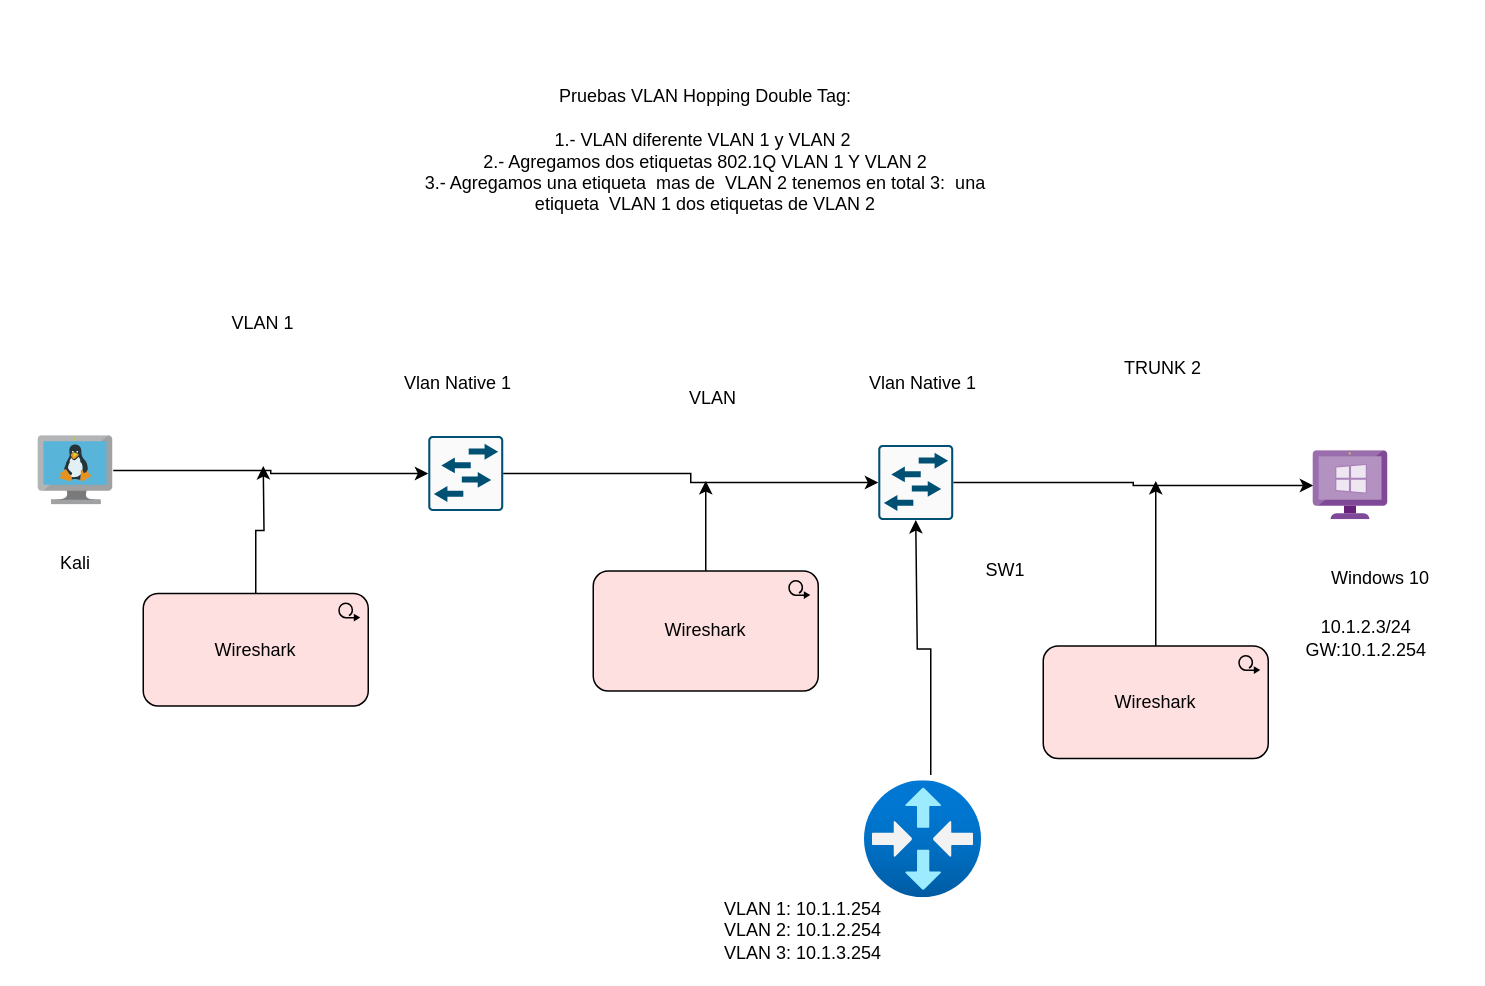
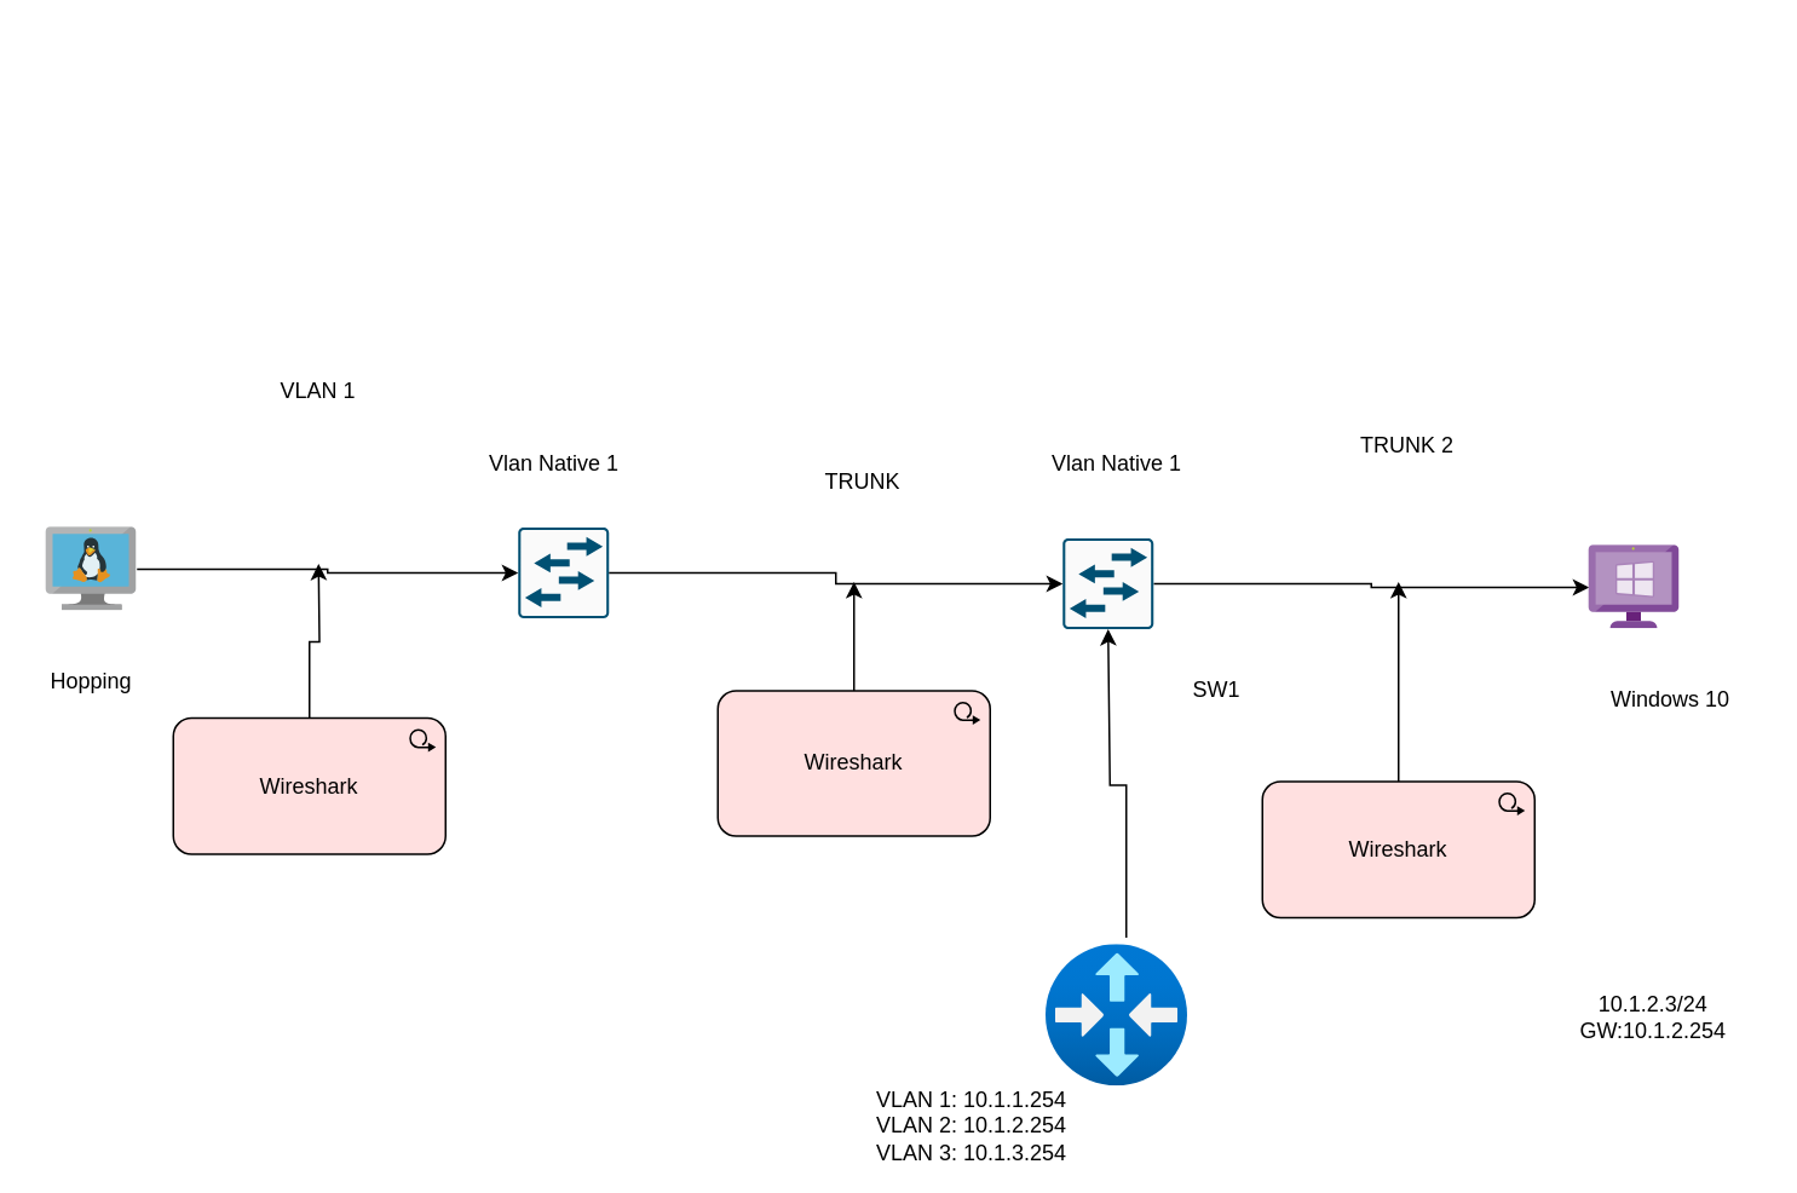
- <mxCell id="16" value="Pruebas VLAN Hopping Double Tag:&lt;br&gt;&lt;br&gt;&lt;div&gt;1.- VLAN diferente VLAN 1 y VLAN 2&amp;nbsp;&lt;/div&gt;&lt;div&gt;2.- Agregamos dos etiquetas 802.1Q VLAN 1 Y VLAN 2&lt;/div&gt;&lt;div&gt;3.- Agregamos una etiqueta&amp;nbsp; mas de&amp;nbsp; VLAN 2 tenemos en total 3:&amp;nbsp; una etiqueta&amp;nbsp; VLAN 1 dos etiquetas de VLAN 2&lt;/div&gt;" style="text;strokeColor=none;align=center;fillColor=none;html=1;verticalAlign=middle;whiteSpace=wrap;rounded=0;" parent="1" vertex="1"><mxGeometry x="280" y="20" width="380" height="160" as="geometry" /></mxCell>
- <mxCell id="14" value="VLAN" style="text;strokeColor=none;align=center;fillColor=none;html=1;verticalAlign=middle;whiteSpace=wrap;rounded=0;" parent="1" vertex="1"><mxGeometry x="445" y="250" width="60" height="30" as="geometry" /></mxCell>
+ <mxCell id="14" value="TRUNK" style="text;strokeColor=none;align=center;fillColor=none;html=1;verticalAlign=middle;whiteSpace=wrap;rounded=0;" parent="1" vertex="1"><mxGeometry x="445" y="250" width="60" height="30" as="geometry" /></mxCell>
- <mxCell id="11" value="Kali" style="text;strokeColor=none;align=center;fillColor=none;html=1;verticalAlign=middle;whiteSpace=wrap;rounded=0;" parent="1" vertex="1"><mxGeometry x="20" y="360" width="60" height="30" as="geometry" /></mxCell>
+ <mxCell id="11" value="Hopping" style="text;strokeColor=none;align=center;fillColor=none;html=1;verticalAlign=middle;whiteSpace=wrap;rounded=0;" parent="1" vertex="1"><mxGeometry x="20" y="360" width="60" height="30" as="geometry" /></mxCell>
- <mxCell id="15" value="10.1.2.3/24&lt;br&gt;GW:10.1.2.254" style="text;strokeColor=none;align=center;fillColor=none;html=1;verticalAlign=middle;whiteSpace=wrap;rounded=0;" parent="1" vertex="1"><mxGeometry x="852.5" y="410" width="115" height="30" as="geometry" /></mxCell>
+ <mxCell id="15" value="10.1.2.3/24&lt;br&gt;GW:10.1.2.254" style="text;strokeColor=none;align=center;fillColor=none;html=1;verticalAlign=middle;whiteSpace=wrap;rounded=0;" parent="1" vertex="1"><mxGeometry x="852.5" y="545" width="115" height="30" as="geometry" /></mxCell>
